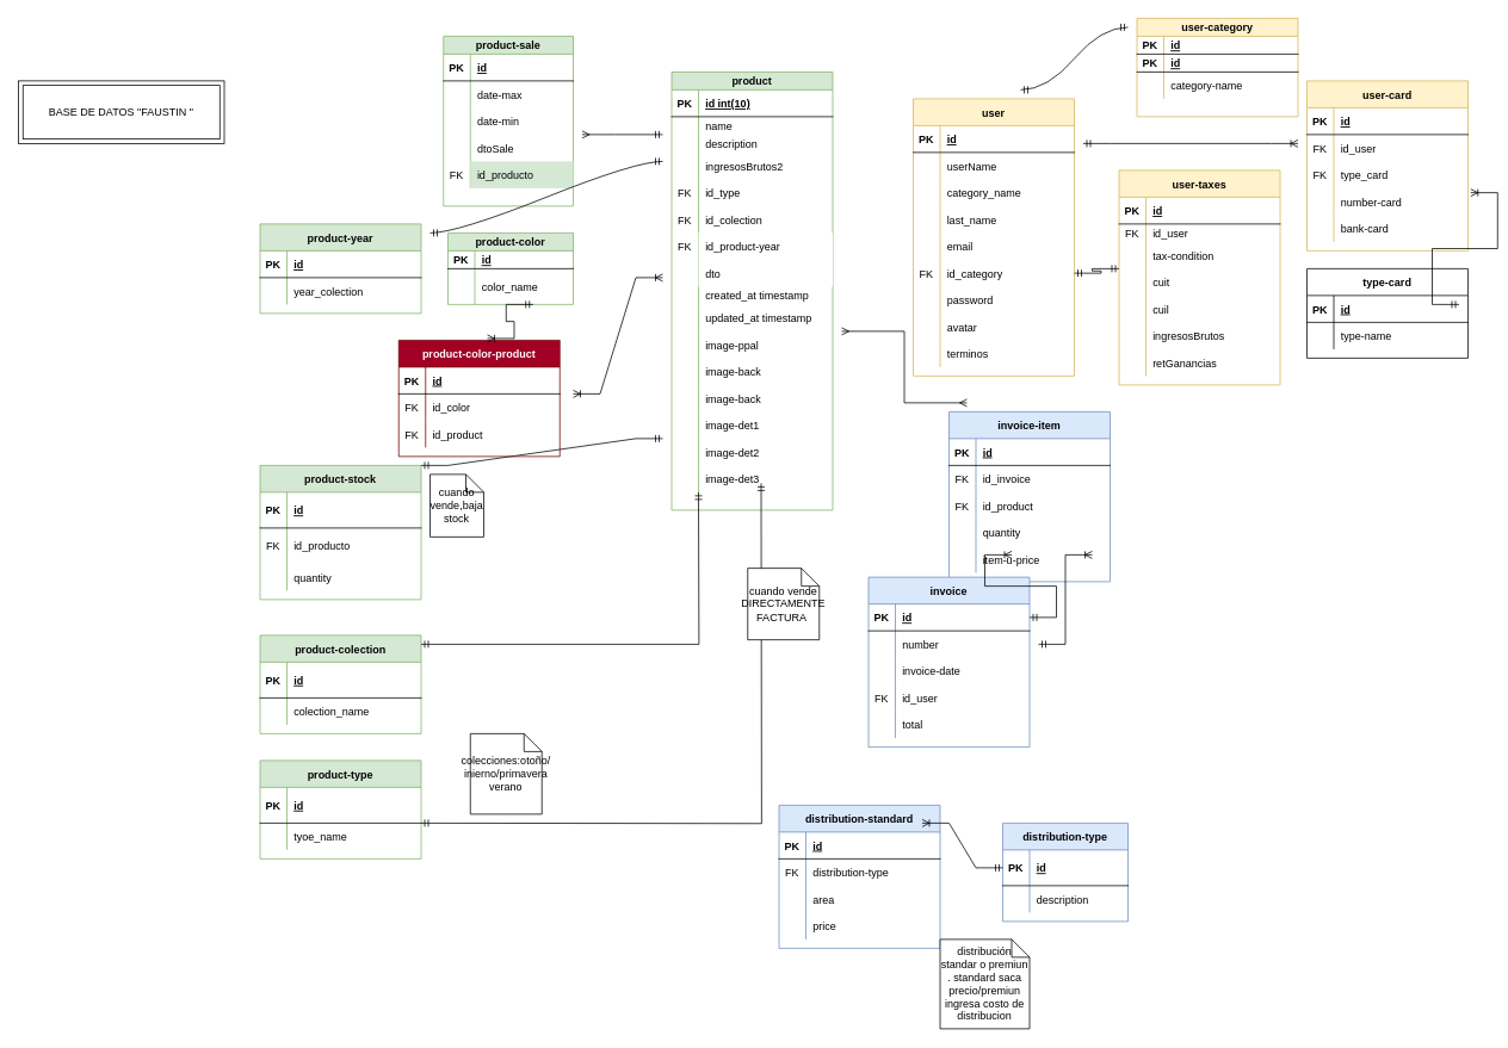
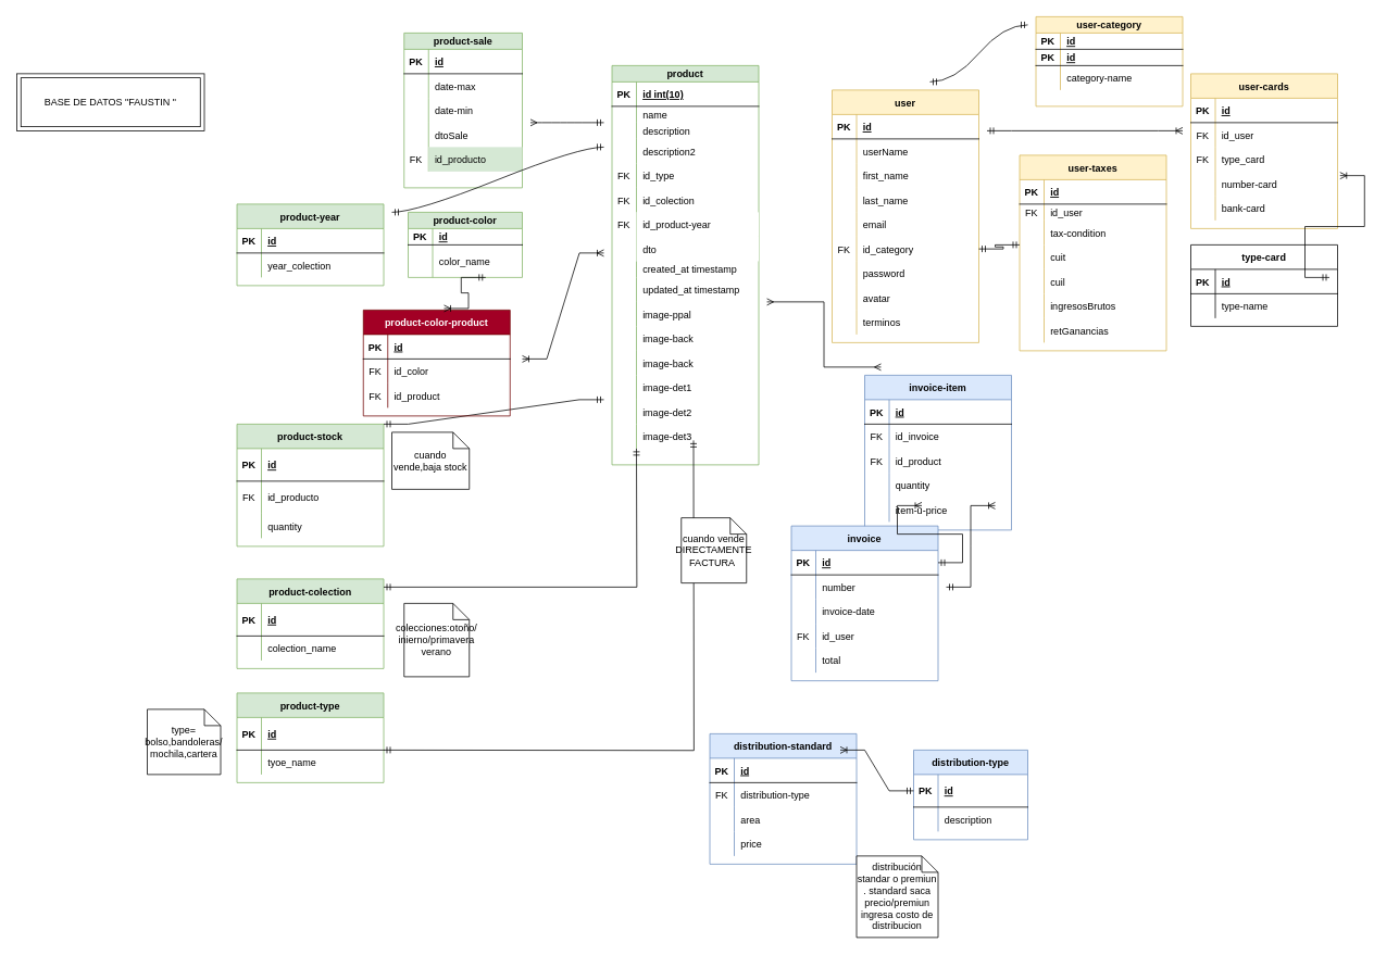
- <mxCell id="170" value="user-card" style="shape=table;startSize=30;container=1;collapsible=1;childLayout=tableLayout;fixedRows=1;rowLines=0;fontStyle=1;align=center;resizeLast=1;fillColor=#fff2cc;strokeColor=#d6b656;" parent="1" vertex="1"><mxGeometry x="1460" y="90" width="180" height="190" as="geometry" /></mxCell>
+ <mxCell id="170" value="user-cards" style="shape=table;startSize=30;container=1;collapsible=1;childLayout=tableLayout;fixedRows=1;rowLines=0;fontStyle=1;align=center;resizeLast=1;fillColor=#fff2cc;strokeColor=#d6b656;" parent="1" vertex="1"><mxGeometry x="1460" y="90" width="180" height="190" as="geometry" /></mxCell>
- <mxCell id="14" value="ingresosBrutos2" style="shape=partialRectangle;connectable=0;fillColor=none;top=0;left=0;bottom=0;right=0;align=left;spacingLeft=6;overflow=hidden;" parent="12" vertex="1"><mxGeometry x="30" width="150" height="30" as="geometry"><mxRectangle width="150" height="30" as="alternateBounds" /></mxGeometry></mxCell>
+ <mxCell id="14" value="description2" style="shape=partialRectangle;connectable=0;fillColor=none;top=0;left=0;bottom=0;right=0;align=left;spacingLeft=6;overflow=hidden;" parent="12" vertex="1"><mxGeometry x="30" width="150" height="30" as="geometry"><mxRectangle width="150" height="30" as="alternateBounds" /></mxGeometry></mxCell>
- <mxCell id="114" value="category_name" style="shape=partialRectangle;connectable=0;fillColor=none;top=0;left=0;bottom=0;right=0;align=left;spacingLeft=6;overflow=hidden;" parent="112" vertex="1"><mxGeometry x="30" width="150" height="30" as="geometry"><mxRectangle width="150" height="30" as="alternateBounds" /></mxGeometry></mxCell>
+ <mxCell id="114" value="first_name" style="shape=partialRectangle;connectable=0;fillColor=none;top=0;left=0;bottom=0;right=0;align=left;spacingLeft=6;overflow=hidden;" parent="112" vertex="1"><mxGeometry x="30" width="150" height="30" as="geometry"><mxRectangle width="150" height="30" as="alternateBounds" /></mxGeometry></mxCell>
- <mxCell id="252" value="cuando vende,baja stock" style="shape=note;size=20;whiteSpace=wrap;html=1;" parent="1" vertex="1"><mxGeometry x="480" y="530" width="60" height="70" as="geometry" /></mxCell>
+ <mxCell id="252" value="cuando vende,baja stock" style="shape=note;size=20;whiteSpace=wrap;html=1;" parent="1" vertex="1"><mxGeometry x="480" y="530" width="95" height="70" as="geometry" /></mxCell>
- <mxCell id="257" value="colecciones:otoño/&lt;br&gt;inierno/primavera&lt;br&gt;verano" style="shape=note;size=20;whiteSpace=wrap;html=1;" parent="1" vertex="1"><mxGeometry x="525" y="820" width="80" height="90" as="geometry" /></mxCell>
+ <mxCell id="257" value="colecciones:otoño/&lt;br&gt;inierno/primavera&lt;br&gt;verano" style="shape=note;size=20;whiteSpace=wrap;html=1;" parent="1" vertex="1"><mxGeometry x="495" y="740" width="80" height="90" as="geometry" /></mxCell>
+ <mxCell id="258" value="type= bolso,bandoleras/&lt;br&gt;mochila,cartera" style="shape=note;size=20;whiteSpace=wrap;html=1;" parent="1" vertex="1"><mxGeometry x="180" y="870" width="90" height="80" as="geometry" /></mxCell>
